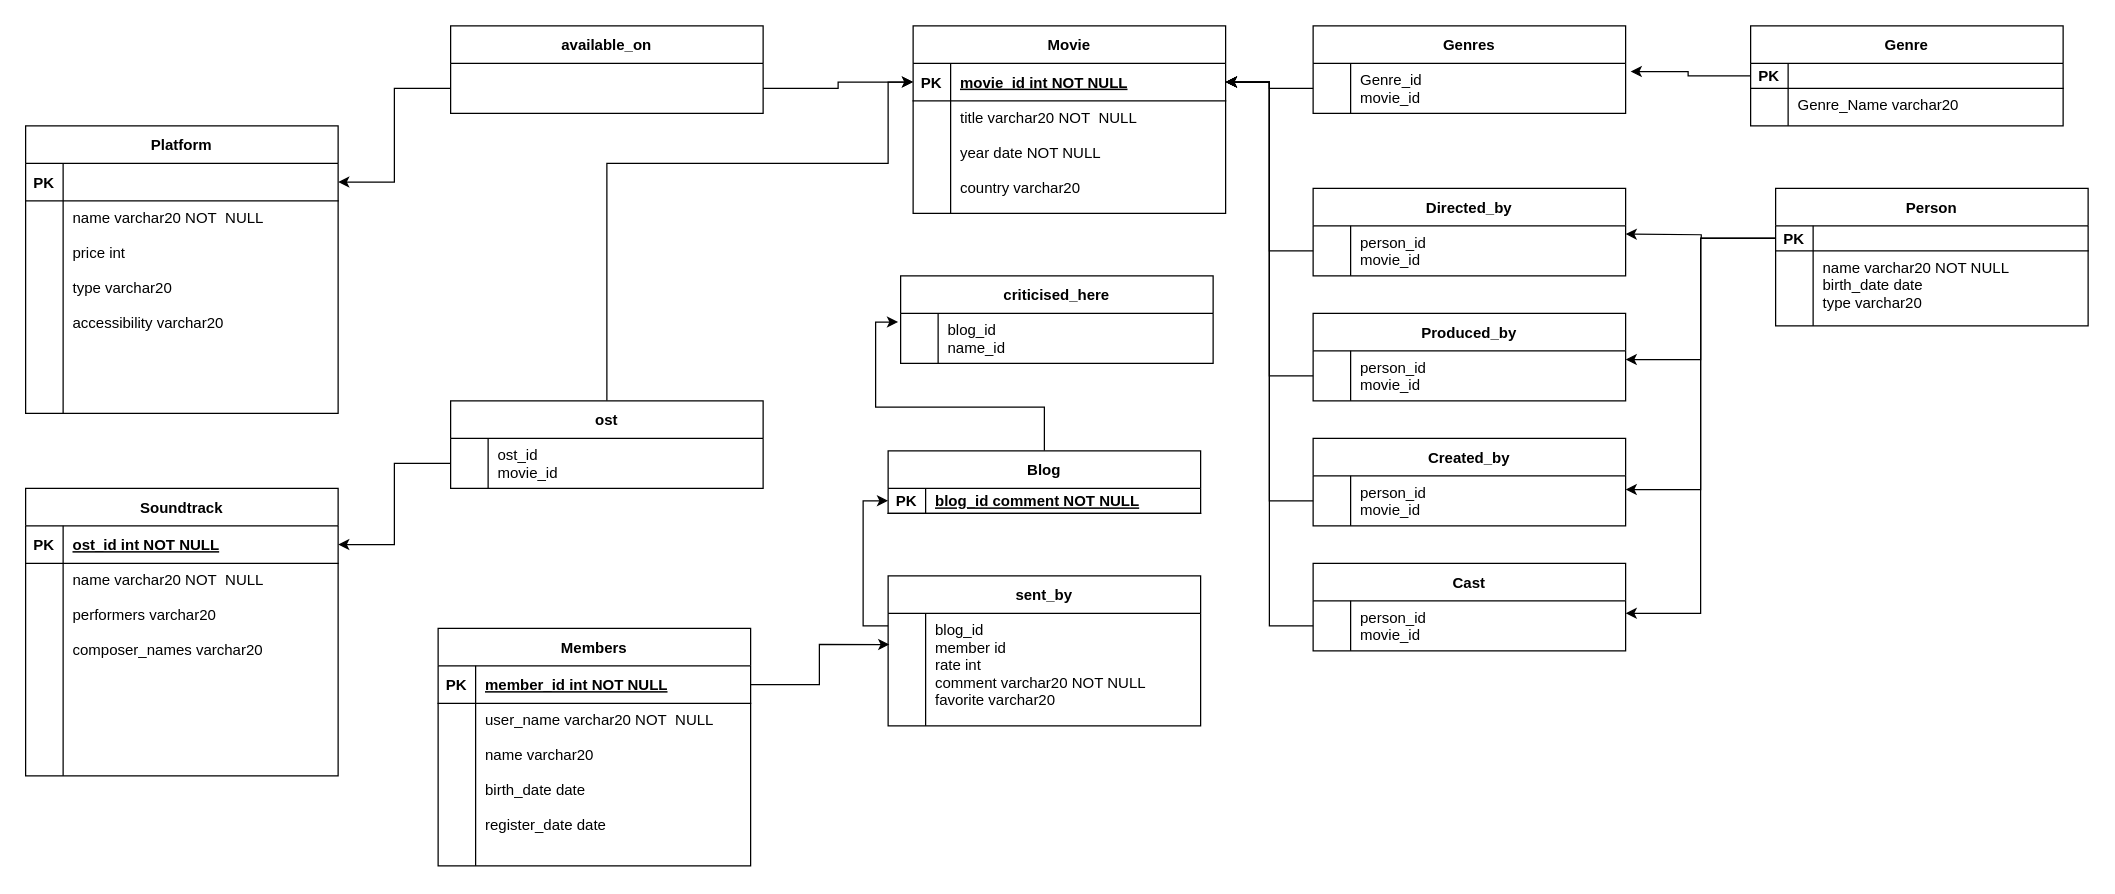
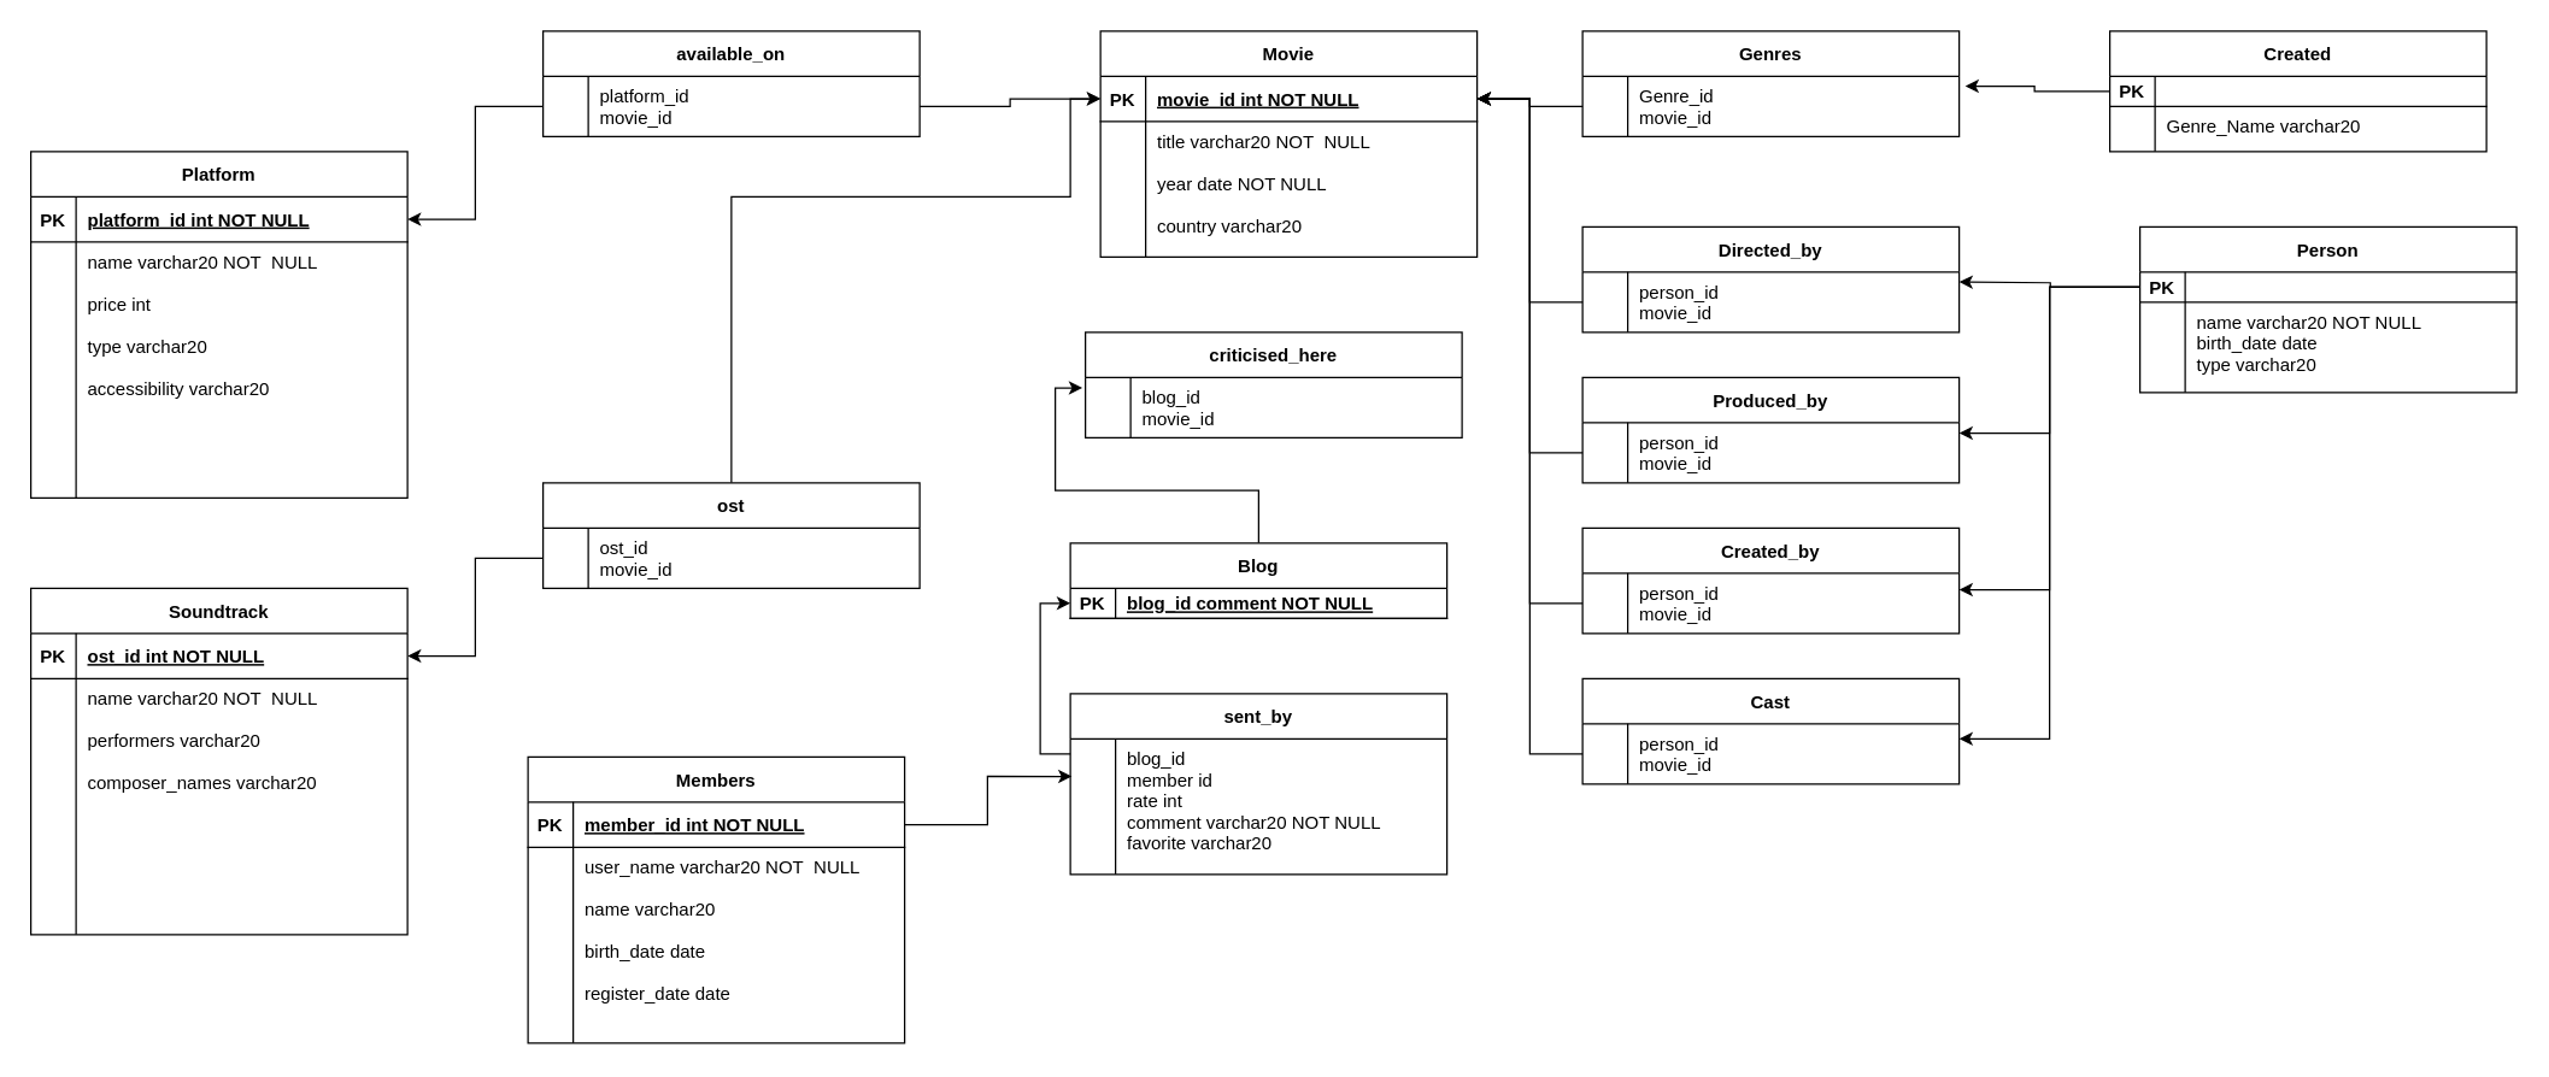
- <mxCell id="8" value="Genre" style="shape=table;startSize=30;container=1;collapsible=1;childLayout=tableLayout;fixedRows=1;rowLines=0;fontStyle=1;align=center;resizeLast=1;verticalAlign=middle;" vertex="1" parent="1"><mxGeometry x="1400" y="20" width="250" height="80" as="geometry"><mxRectangle x="20" y="40" width="70" height="30" as="alternateBounds" /></mxGeometry></mxCell>
+ <mxCell id="8" value="Created" style="shape=table;startSize=30;container=1;collapsible=1;childLayout=tableLayout;fixedRows=1;rowLines=0;fontStyle=1;align=center;resizeLast=1;verticalAlign=middle;" vertex="1" parent="1"><mxGeometry x="1400" y="20" width="250" height="80" as="geometry"><mxRectangle x="20" y="40" width="70" height="30" as="alternateBounds" /></mxGeometry></mxCell>
+ <mxCell id="76" value="platform_id&#10;movie_id" style="shape=partialRectangle;overflow=hidden;connectable=0;fillColor=none;top=0;left=0;bottom=0;right=0;align=left;spacingLeft=6;verticalAlign=top;" vertex="1" parent="74"><mxGeometry x="30" width="220" height="40" as="geometry" /></mxCell>
+ <mxCell id="56" value="platform_id int NOT NULL" style="shape=partialRectangle;overflow=hidden;connectable=0;fillColor=none;top=0;left=0;bottom=0;right=0;align=left;spacingLeft=6;fontStyle=5;" vertex="1" parent="54"><mxGeometry x="30" width="220" height="30" as="geometry" /></mxCell>
- <mxCell id="82" value="blog_id&#10;name_id" style="shape=partialRectangle;overflow=hidden;connectable=0;fillColor=none;top=0;left=0;bottom=0;right=0;align=left;spacingLeft=6;verticalAlign=top;" vertex="1" parent="80"><mxGeometry x="30" width="220" height="40" as="geometry" /></mxCell>
+ <mxCell id="82" value="blog_id&#10;movie_id" style="shape=partialRectangle;overflow=hidden;connectable=0;fillColor=none;top=0;left=0;bottom=0;right=0;align=left;spacingLeft=6;verticalAlign=top;" vertex="1" parent="80"><mxGeometry x="30" width="220" height="40" as="geometry" /></mxCell>
